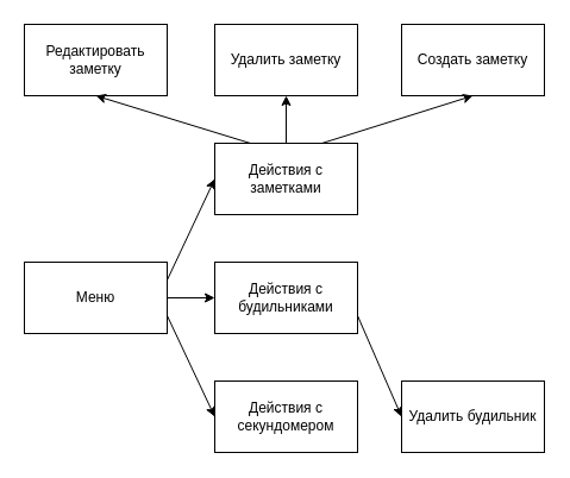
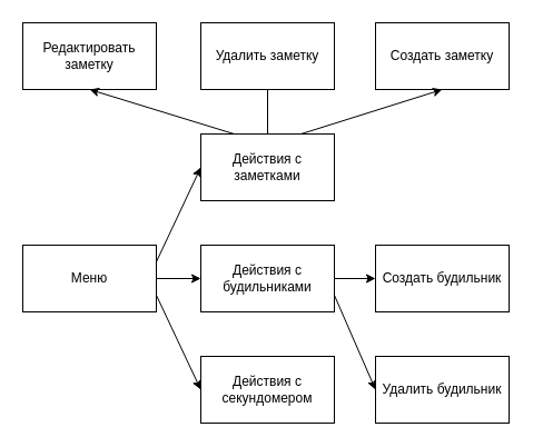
- <mxCell id="13" value="" style="endArrow=classic;html=1;rounded=0;entryX=0.5;entryY=1;entryDx=0;entryDy=0;exitX=0.5;exitY=0;exitDx=0;exitDy=0;" parent="1" source="4" target="9" edge="1"><mxGeometry width="50" height="50" relative="1" as="geometry"><mxPoint x="160" y="255" as="sourcePoint" /><mxPoint x="200" y="170" as="targetPoint" /></mxGeometry></mxCell>
+ <mxCell id="13" value="" style="endArrow=none;html=1;rounded=0;entryX=0.5;entryY=1;entryDx=0;entryDy=0;exitX=0.5;exitY=0;exitDx=0;exitDy=0;" parent="1" source="4" target="9" edge="1"><mxGeometry width="50" height="50" relative="1" as="geometry"><mxPoint x="160" y="255" as="sourcePoint" /><mxPoint x="200" y="170" as="targetPoint" /></mxGeometry></mxCell>
+ <mxCell id="18" value="" style="endArrow=classic;html=1;rounded=0;entryX=0;entryY=0.5;entryDx=0;entryDy=0;exitX=1;exitY=0.5;exitDx=0;exitDy=0;" parent="1" source="3" target="16" edge="1"><mxGeometry width="50" height="50" relative="1" as="geometry"><mxPoint x="160" y="255" as="sourcePoint" /><mxPoint x="200" y="170" as="targetPoint" /></mxGeometry></mxCell>
+ <mxCell id="16" value="Создать будильник" style="rounded=0;whiteSpace=wrap;html=1;" parent="1" vertex="1"><mxGeometry x="337" y="220" width="120" height="60" as="geometry" /></mxCell>
